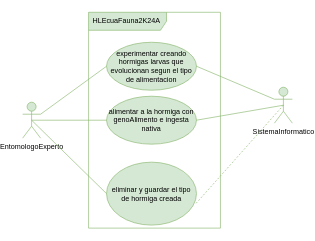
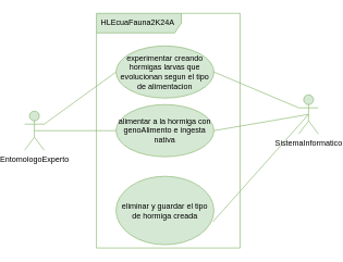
- <mxCell id="13" value="" style="html=1;verticalAlign=bottom;labelBackgroundColor=none;endArrow=none;endFill=0;entryX=0.989;entryY=0.665;entryDx=0;entryDy=0;fillColor=#d5e8d4;strokeColor=#82b366;entryPerimeter=0;exitX=0.5;exitY=0.5;exitDx=0;exitDy=0;exitPerimeter=0;dashed=1;" edge="1" parent="1" source="4" target="7"><mxGeometry width="160" relative="1" as="geometry"><mxPoint x="475" y="210" as="sourcePoint" /><mxPoint x="320" y="210" as="targetPoint" /><Array as="points" /></mxGeometry></mxCell>
+ <mxCell id="13" value="" style="html=1;verticalAlign=bottom;labelBackgroundColor=none;endArrow=none;endFill=0;entryX=0.989;entryY=0.665;entryDx=0;entryDy=0;fillColor=#d5e8d4;strokeColor=#82b366;entryPerimeter=0;exitX=0.5;exitY=0.5;exitDx=0;exitDy=0;exitPerimeter=0;" edge="1" parent="1" source="4" target="7"><mxGeometry width="160" relative="1" as="geometry"><mxPoint x="475" y="210" as="sourcePoint" /><mxPoint x="320" y="210" as="targetPoint" /><Array as="points" /></mxGeometry></mxCell>
- <mxCell id="12" value="" style="html=1;verticalAlign=bottom;labelBackgroundColor=none;endArrow=none;endFill=0;entryX=0;entryY=0.5;entryDx=0;entryDy=0;fillColor=#d5e8d4;strokeColor=#82b366;exitX=0.5;exitY=0.5;exitDx=0;exitDy=0;exitPerimeter=0;" edge="1" parent="1" source="3" target="7"><mxGeometry width="160" relative="1" as="geometry"><mxPoint x="45" y="210" as="sourcePoint" /><mxPoint x="170" y="210" as="targetPoint" /><Array as="points" /></mxGeometry></mxCell>
